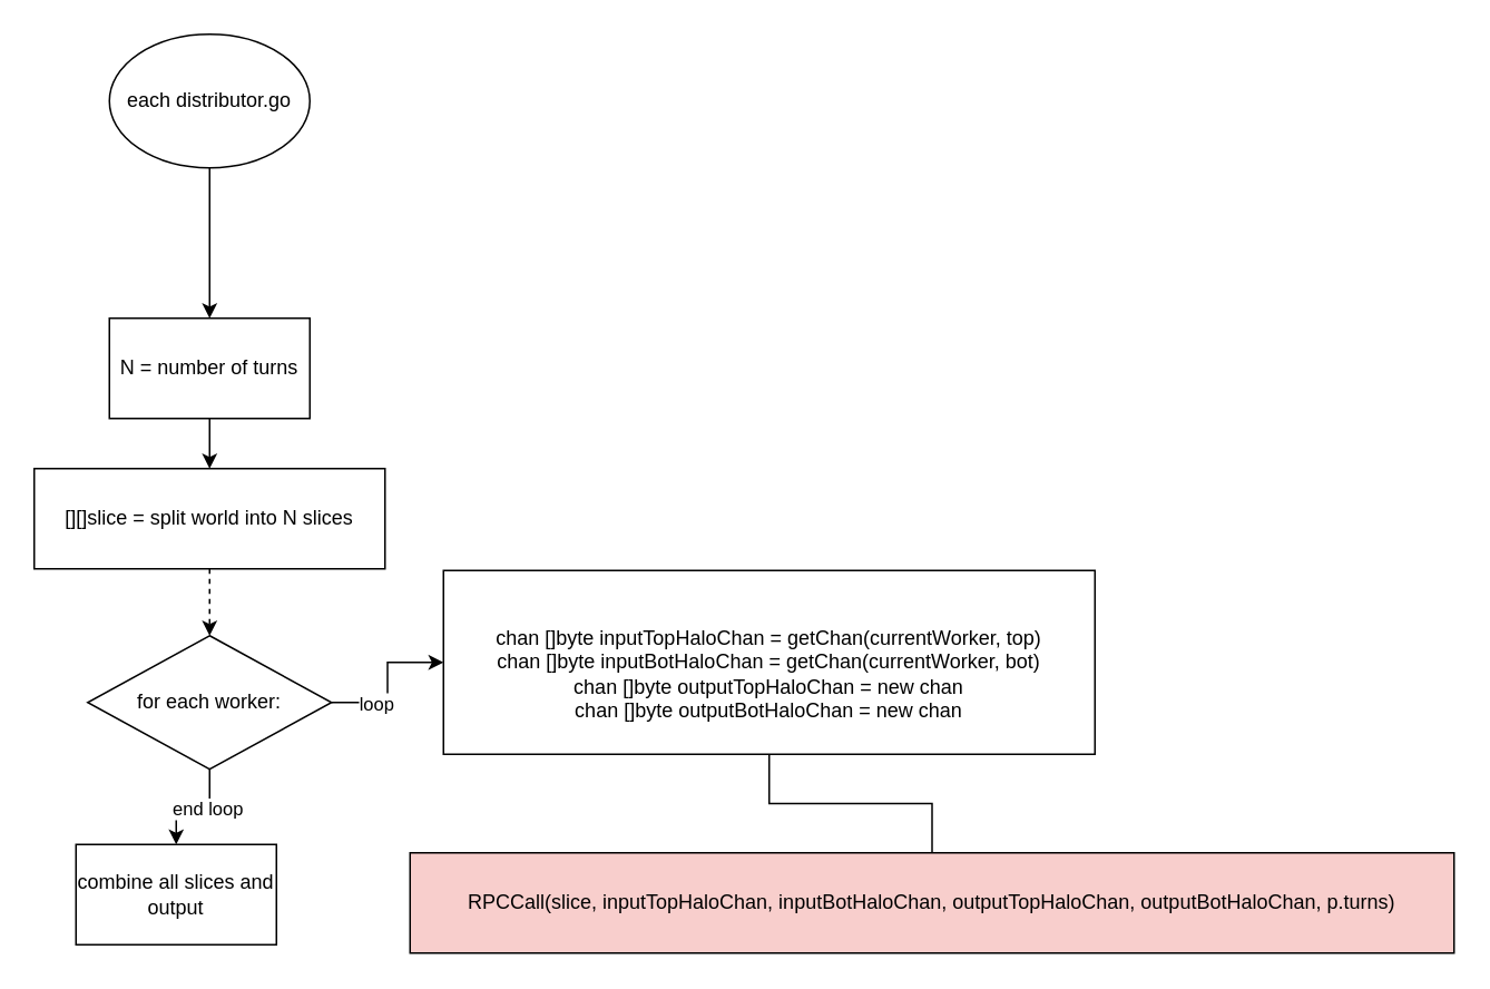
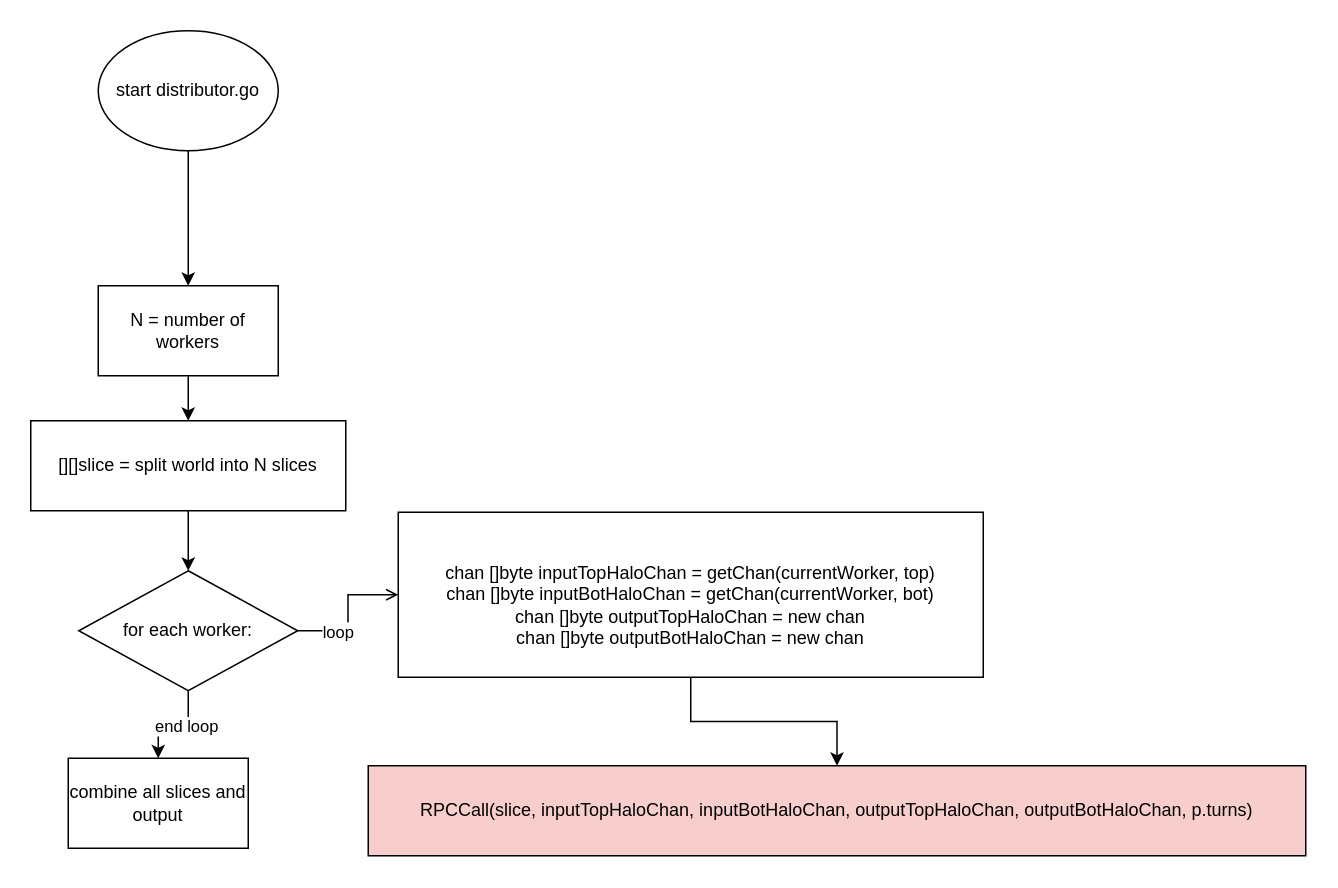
- <mxCell id="7" value="each distributor.go" style="ellipse;whiteSpace=wrap;html=1;" parent="1" vertex="1"><mxGeometry x="65" y="20" width="120" height="80" as="geometry" /></mxCell>
+ <mxCell id="7" value="start distributor.go" style="ellipse;whiteSpace=wrap;html=1;" parent="1" vertex="1"><mxGeometry x="65" y="20" width="120" height="80" as="geometry" /></mxCell>
- <mxCell id="3" value="N = number of turns" style="rounded=0;whiteSpace=wrap;html=1;" parent="1" vertex="1"><mxGeometry x="65" y="190" width="120" height="60" as="geometry" /></mxCell>
+ <mxCell id="3" value="N = number of workers" style="rounded=0;whiteSpace=wrap;html=1;" parent="1" vertex="1"><mxGeometry x="65" y="190" width="120" height="60" as="geometry" /></mxCell>
- <mxCell id="4" style="edgeStyle=orthogonalEdgeStyle;rounded=0;orthogonalLoop=1;jettySize=auto;html=1;entryX=0.5;entryY=0;entryDx=0;entryDy=0;dashed=1;" parent="1" source="5" target="12" edge="1"><mxGeometry relative="1" as="geometry" /></mxCell>
+ <mxCell id="4" style="edgeStyle=orthogonalEdgeStyle;rounded=0;orthogonalLoop=1;jettySize=auto;html=1;entryX=0.5;entryY=0;entryDx=0;entryDy=0;" parent="1" source="5" target="12" edge="1"><mxGeometry relative="1" as="geometry" /></mxCell>
- <mxCell id="8" value="" style="edgeStyle=orthogonalEdgeStyle;rounded=0;orthogonalLoop=1;jettySize=auto;html=1;" parent="1" source="12" target="14" edge="1"><mxGeometry relative="1" as="geometry" /></mxCell>
+ <mxCell id="8" value="" style="edgeStyle=orthogonalEdgeStyle;rounded=0;orthogonalLoop=1;jettySize=auto;html=1;endArrow=open;" parent="1" source="12" target="14" edge="1"><mxGeometry relative="1" as="geometry" /></mxCell>
- <mxCell id="13" style="edgeStyle=orthogonalEdgeStyle;rounded=0;orthogonalLoop=1;jettySize=auto;html=1;entryX=0.5;entryY=0;entryDx=0;entryDy=0;endArrow=none;" parent="1" source="14" target="15" edge="1"><mxGeometry relative="1" as="geometry" /></mxCell>
+ <mxCell id="13" style="edgeStyle=orthogonalEdgeStyle;rounded=0;orthogonalLoop=1;jettySize=auto;html=1;entryX=0.5;entryY=0;entryDx=0;entryDy=0;" parent="1" source="14" target="15" edge="1"><mxGeometry relative="1" as="geometry" /></mxCell>
